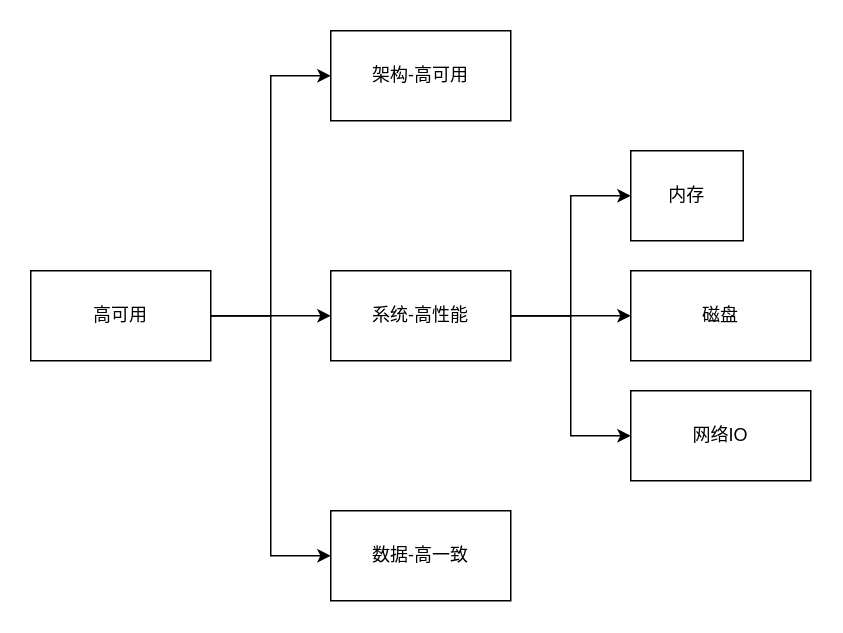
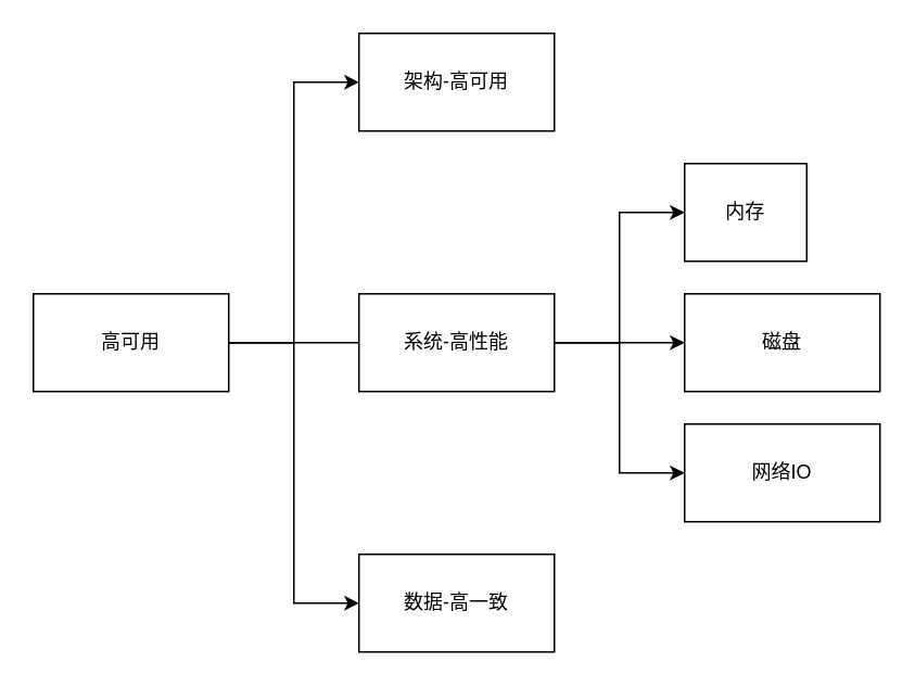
- <mxCell id="3" style="edgeStyle=orthogonalEdgeStyle;rounded=0;orthogonalLoop=1;jettySize=auto;html=1;entryX=0;entryY=0.5;entryDx=0;entryDy=0;" parent="1" source="5" target="11" edge="1"><mxGeometry relative="1" as="geometry" /></mxCell>
+ <mxCell id="3" style="edgeStyle=orthogonalEdgeStyle;rounded=0;orthogonalLoop=1;jettySize=auto;html=1;entryX=0;entryY=0.5;entryDx=0;entryDy=0;endArrow=none;" parent="1" source="5" target="11" edge="1"><mxGeometry relative="1" as="geometry" /></mxCell>
